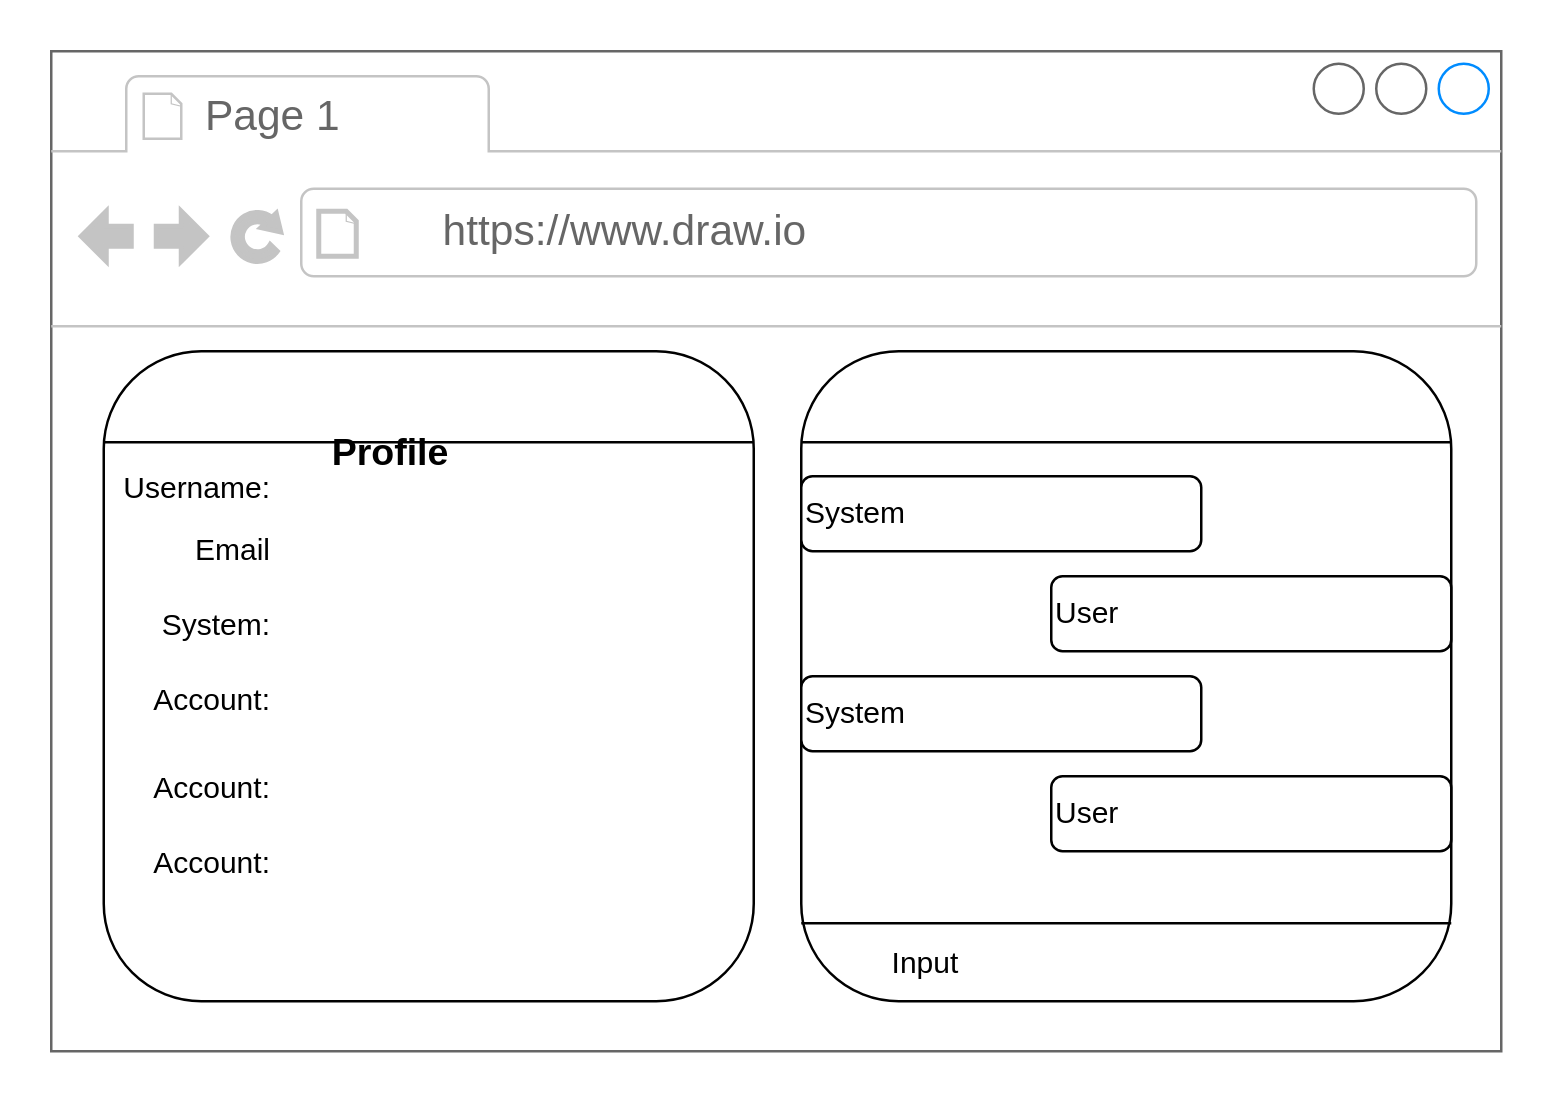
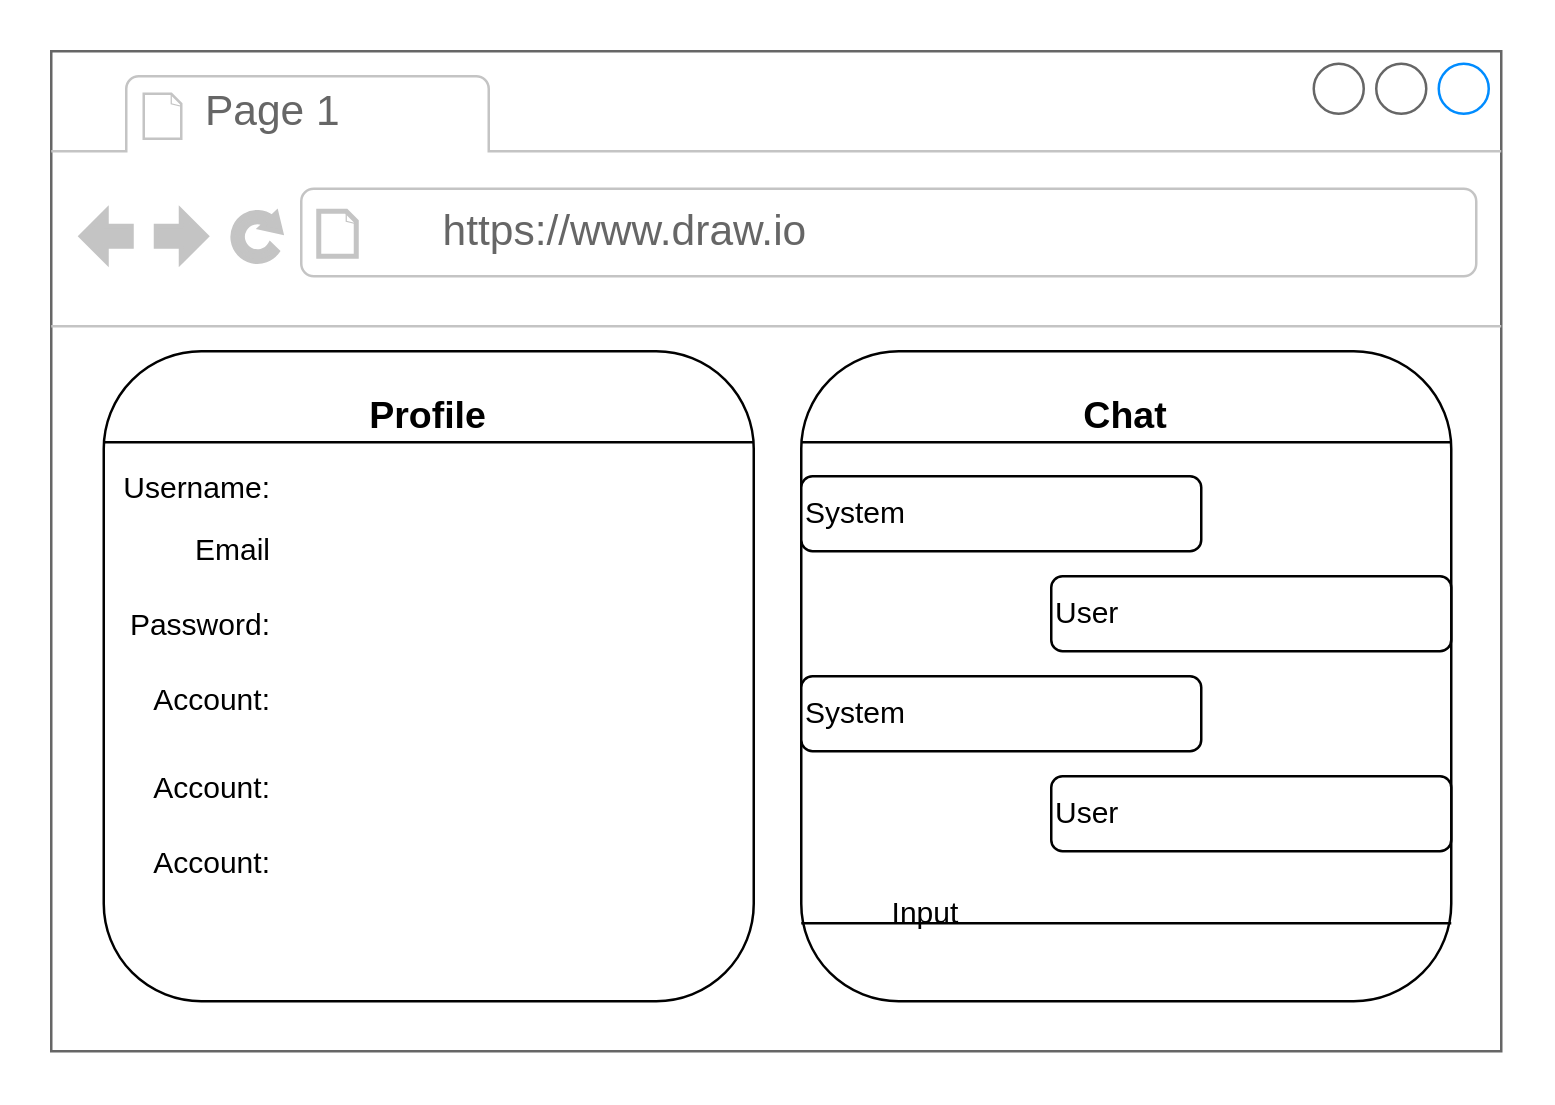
- <mxCell id="3" value="Page 1" style="strokeWidth=1;shadow=0;dashed=0;align=center;html=1;shape=mxgraph.mockup.containers.anchor;fontSize=17;fontColor=#666666;align=left;whiteSpace=wrap;" vertex="1" parent="2"><mxGeometry x="60" y="12" width="145" height="30" as="geometry" /></mxCell>
+ <mxCell id="3" value="Page 1" style="strokeWidth=1;shadow=0;dashed=0;align=center;html=1;shape=mxgraph.mockup.containers.anchor;fontSize=17;fontColor=#666666;align=left;whiteSpace=wrap;" vertex="1" parent="2"><mxGeometry x="60" y="12" width="110" height="26" as="geometry" /></mxCell>
+ <mxCell id="10" value="Chat" style="text;html=1;align=center;verticalAlign=middle;whiteSpace=wrap;rounded=0;fontStyle=1;fontSize=15;" vertex="1" parent="1"><mxGeometry x="420" y="150" width="60" height="30" as="geometry" /></mxCell>
- <mxCell id="9" value="Profile" style="text;html=1;align=center;verticalAlign=middle;whiteSpace=wrap;rounded=0;fontStyle=1;fontSize=15;" vertex="1" parent="1"><mxGeometry x="126" y="165" width="60" height="30" as="geometry" /></mxCell>
+ <mxCell id="9" value="Profile" style="text;html=1;align=center;verticalAlign=middle;whiteSpace=wrap;rounded=0;fontStyle=1;fontSize=15;" vertex="1" parent="1"><mxGeometry x="141" y="150" width="60" height="30" as="geometry" /></mxCell>
- <mxCell id="19" value="System:" style="text;html=1;align=right;verticalAlign=middle;whiteSpace=wrap;rounded=0;" vertex="1" parent="1"><mxGeometry x="50" y="235" width="60" height="30" as="geometry" /></mxCell>
+ <mxCell id="19" value="Password:" style="text;html=1;align=right;verticalAlign=middle;whiteSpace=wrap;rounded=0;" vertex="1" parent="1"><mxGeometry x="50" y="235" width="60" height="30" as="geometry" /></mxCell>
- <mxCell id="16" value="Input" style="text;html=1;align=center;verticalAlign=middle;whiteSpace=wrap;rounded=0;" vertex="1" parent="1"><mxGeometry x="340" y="370" width="60" height="30" as="geometry" /></mxCell>
+ <mxCell id="16" value="Input" style="text;html=1;align=center;verticalAlign=middle;whiteSpace=wrap;rounded=0;" vertex="1" parent="1"><mxGeometry x="340" y="350" width="60" height="30" as="geometry" /></mxCell>
